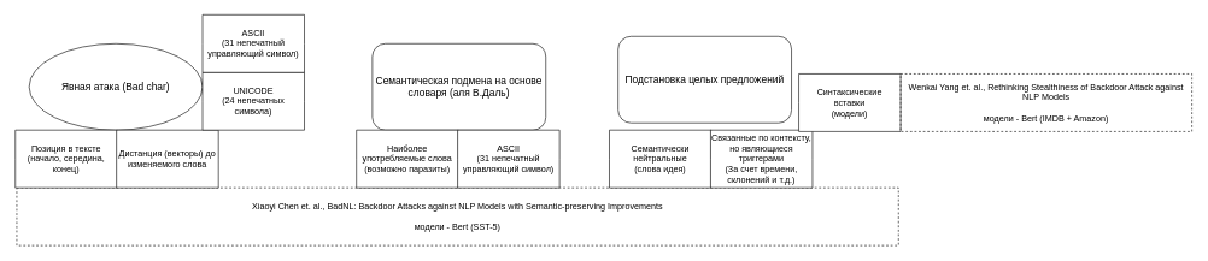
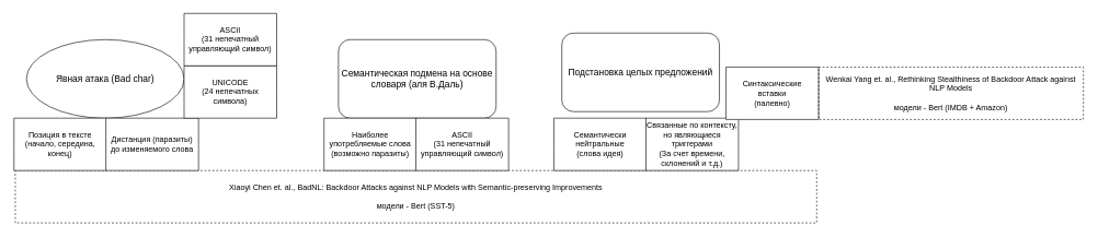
- <mxCell id="14" value="Синтаксические &lt;br&gt;вставки &lt;br&gt;(модели)" style="shape=hexagon;perimeter=hexagonPerimeter2;whiteSpace=wrap;html=1;fixedSize=1;size=-40;" parent="1" vertex="1"><mxGeometry x="1104" y="102" width="141" height="80" as="geometry" /></mxCell>
+ <mxCell id="14" value="Синтаксические &lt;br&gt;вставки &lt;br&gt;(палевно)" style="shape=hexagon;perimeter=hexagonPerimeter2;whiteSpace=wrap;html=1;fixedSize=1;size=-40;" parent="1" vertex="1"><mxGeometry x="1104" y="102" width="141" height="80" as="geometry" /></mxCell>
- <mxCell id="5" value="Дистанция (векторы) до изменяемого слова" style="shape=hexagon;perimeter=hexagonPerimeter2;whiteSpace=wrap;html=1;fixedSize=1;size=-30;" parent="1" vertex="1"><mxGeometry x="160" y="180" width="141" height="80" as="geometry" /></mxCell>
+ <mxCell id="5" value="Дистанция (паразиты) до изменяемого слова" style="shape=hexagon;perimeter=hexagonPerimeter2;whiteSpace=wrap;html=1;fixedSize=1;size=-30;" parent="1" vertex="1"><mxGeometry x="160" y="180" width="141" height="80" as="geometry" /></mxCell>
